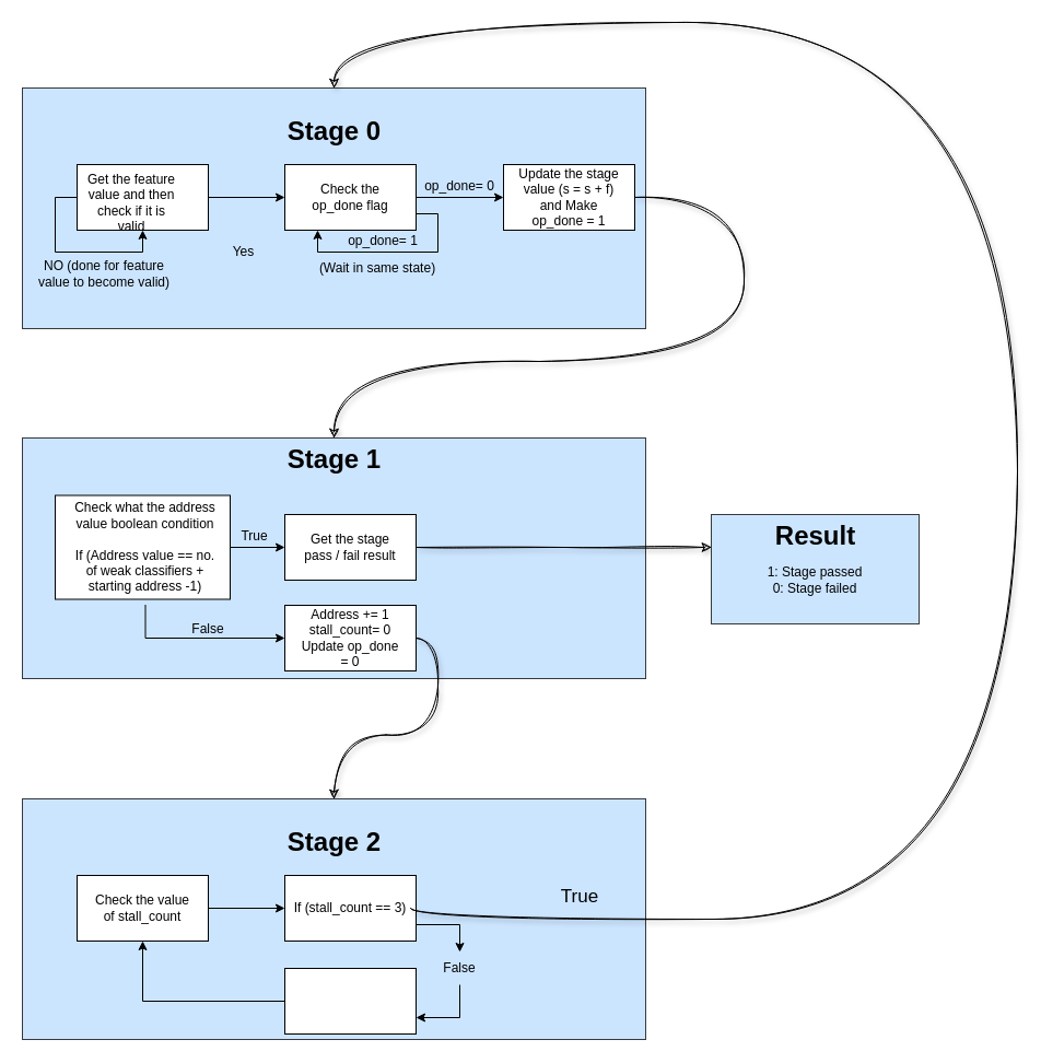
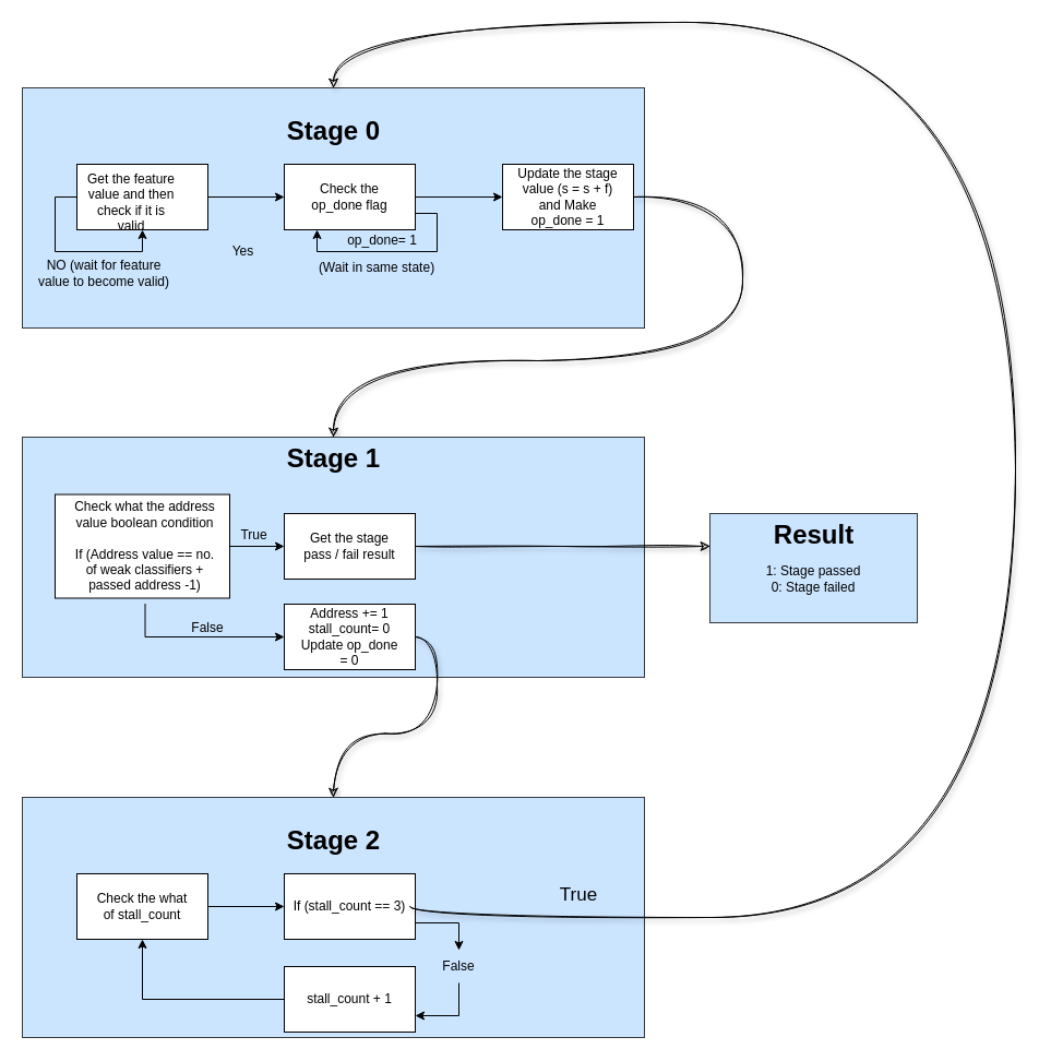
- <mxCell id="15" value="op_done= 0" style="text;html=1;align=center;verticalAlign=middle;whiteSpace=wrap;rounded=0;" vertex="1" parent="1"><mxGeometry x="380" y="155" width="80" height="30" as="geometry" /></mxCell>
- <mxCell id="12" value="NO (done for feature value to become valid)" style="text;html=1;align=center;verticalAlign=middle;whiteSpace=wrap;rounded=0;" vertex="1" parent="1"><mxGeometry x="30" y="235" width="130" height="30" as="geometry" /></mxCell>
+ <mxCell id="12" value="NO (wait for feature value to become valid)" style="text;html=1;align=center;verticalAlign=middle;whiteSpace=wrap;rounded=0;" vertex="1" parent="1"><mxGeometry x="30" y="235" width="130" height="30" as="geometry" /></mxCell>
- <mxCell id="25" value="Check what the address value boolean condition&lt;div&gt;&lt;br&gt;&lt;/div&gt;&lt;div&gt;If (Address value == no. of weak classifiers + starting address -1)&lt;/div&gt;" style="text;html=1;align=center;verticalAlign=middle;whiteSpace=wrap;rounded=0;" vertex="1" parent="1"><mxGeometry x="65" y="447.5" width="135" height="105" as="geometry" /></mxCell>
+ <mxCell id="25" value="Check what the address value boolean condition&lt;div&gt;&lt;br&gt;&lt;/div&gt;&lt;div&gt;If (Address value == no. of weak classifiers + passed address -1)&lt;/div&gt;" style="text;html=1;align=center;verticalAlign=middle;whiteSpace=wrap;rounded=0;" vertex="1" parent="1"><mxGeometry x="65" y="447.5" width="135" height="105" as="geometry" /></mxCell>
- <mxCell id="42" value="Check the value of stall_count" style="text;html=1;align=center;verticalAlign=middle;whiteSpace=wrap;rounded=0;" vertex="1" parent="1"><mxGeometry x="85" y="815" width="90" height="30" as="geometry" /></mxCell>
+ <mxCell id="42" value="Check the what of stall_count" style="text;html=1;align=center;verticalAlign=middle;whiteSpace=wrap;rounded=0;" vertex="1" parent="1"><mxGeometry x="85" y="815" width="90" height="30" as="geometry" /></mxCell>
+ <mxCell id="53" value="stall_count + 1" style="text;html=1;align=center;verticalAlign=middle;whiteSpace=wrap;rounded=0;" vertex="1" parent="1"><mxGeometry x="270" y="900" width="100" height="30" as="geometry" /></mxCell>
